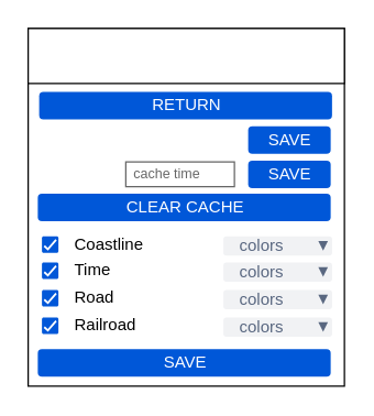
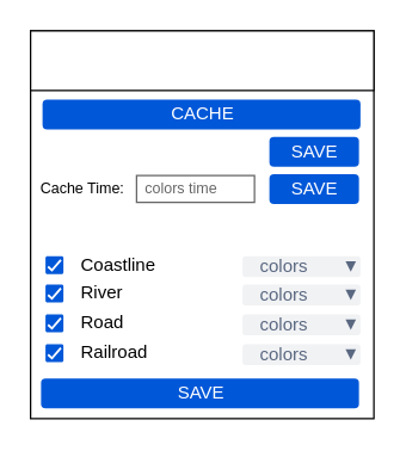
- <mxCell id="4" value="RETURN" style="rounded=1;fillColor=#0057D8;align=center;strokeColor=none;html=1;fontColor=#ffffff;fontSize=12" parent="1" vertex="1"><mxGeometry x="28" y="66" width="213" height="20" as="geometry" /></mxCell>
+ <mxCell id="4" value="CACHE" style="rounded=1;fillColor=#0057D8;align=center;strokeColor=none;html=1;fontColor=#ffffff;fontSize=12" parent="1" vertex="1"><mxGeometry x="28" y="66" width="213" height="20" as="geometry" /></mxCell>
+ <mxCell id="10" value="Cache Time:" style="text;html=1;strokeColor=none;fillColor=none;align=center;verticalAlign=middle;whiteSpace=wrap;rounded=0;fontSize=10;" vertex="1" parent="1"><mxGeometry x="20" y="115" width="70" height="20" as="geometry" /></mxCell>
- <mxCell id="11" value="cache time" style="strokeWidth=1;shadow=0;dashed=0;align=center;html=1;shape=mxgraph.mockup.text.textBox;fontColor=#666666;align=left;fontSize=10;spacingLeft=4;spacingTop=-3;strokeColor=#666666;mainText=;verticalAlign=middle;" vertex="1" parent="1"><mxGeometry x="91" y="117" width="79" height="18" as="geometry" /></mxCell>
+ <mxCell id="11" value="colors time" style="strokeWidth=1;shadow=0;dashed=0;align=center;html=1;shape=mxgraph.mockup.text.textBox;fontColor=#666666;align=left;fontSize=10;spacingLeft=4;spacingTop=-3;strokeColor=#666666;mainText=;verticalAlign=middle;" vertex="1" parent="1"><mxGeometry x="91" y="117" width="79" height="18" as="geometry" /></mxCell>
- <mxCell id="9" value="CLEAR CACHE" style="rounded=1;fillColor=#0057D8;align=center;strokeColor=none;html=1;fontColor=#ffffff;fontSize=12" parent="1" vertex="1"><mxGeometry x="27" y="140" width="213" height="20" as="geometry" /></mxCell>
- <mxCell id="16" value="Time" style="html=1;shadow=0;dashed=0;shape=mxgraph.atlassian.checkbox_2;fillColor=#0057D8;strokeColor=none;align=left;verticalAlign=middle;fontStyle=0;fontSize=12;labelPosition=right;verticalLabelPosition=middle;spacingLeft=10" vertex="1" parent="1"><mxGeometry x="30" y="190" width="12" height="12" as="geometry" /></mxCell>
+ <mxCell id="16" value="River" style="html=1;shadow=0;dashed=0;shape=mxgraph.atlassian.checkbox_2;fillColor=#0057D8;strokeColor=none;align=left;verticalAlign=middle;fontStyle=0;fontSize=12;labelPosition=right;verticalLabelPosition=middle;spacingLeft=10" vertex="1" parent="1"><mxGeometry x="30" y="190" width="12" height="12" as="geometry" /></mxCell>
